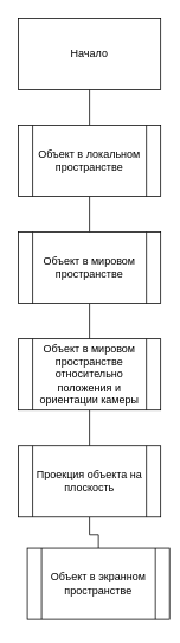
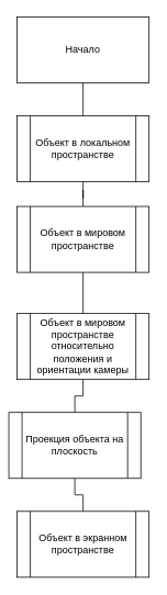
- <mxCell id="7" value="Объект в мировом пространстве" style="shape=process;whiteSpace=wrap;html=1;backgroundOutline=1;rounded=0;" parent="1" vertex="1"><mxGeometry x="20" y="260" width="160" height="80" as="geometry" /></mxCell>
+ <mxCell id="7" value="Объект в мировом пространстве" style="shape=process;whiteSpace=wrap;html=1;backgroundOutline=1;rounded=0;" parent="1" vertex="1"><mxGeometry x="20" y="250" width="160" height="80" as="geometry" /></mxCell>
- <mxCell id="11" value="Проекция объекта на плоскость" style="shape=process;whiteSpace=wrap;html=1;backgroundOutline=1;rounded=0;" parent="1" vertex="1"><mxGeometry x="20" y="500" width="160" height="80" as="geometry" /></mxCell>
+ <mxCell id="11" value="Проекция объекта на плоскость" style="shape=process;whiteSpace=wrap;html=1;backgroundOutline=1;rounded=0;" parent="1" vertex="1"><mxGeometry x="10" y="500" width="160" height="80" as="geometry" /></mxCell>
- <mxCell id="12" value="Объект в экранном пространстве" style="shape=process;whiteSpace=wrap;html=1;backgroundOutline=1;rounded=0;" parent="1" vertex="1"><mxGeometry x="30" y="615" width="160" height="80" as="geometry" /></mxCell>
+ <mxCell id="12" value="Объект в экранном пространстве" style="shape=process;whiteSpace=wrap;html=1;backgroundOutline=1;rounded=0;" parent="1" vertex="1"><mxGeometry x="20" y="620" width="160" height="80" as="geometry" /></mxCell>
